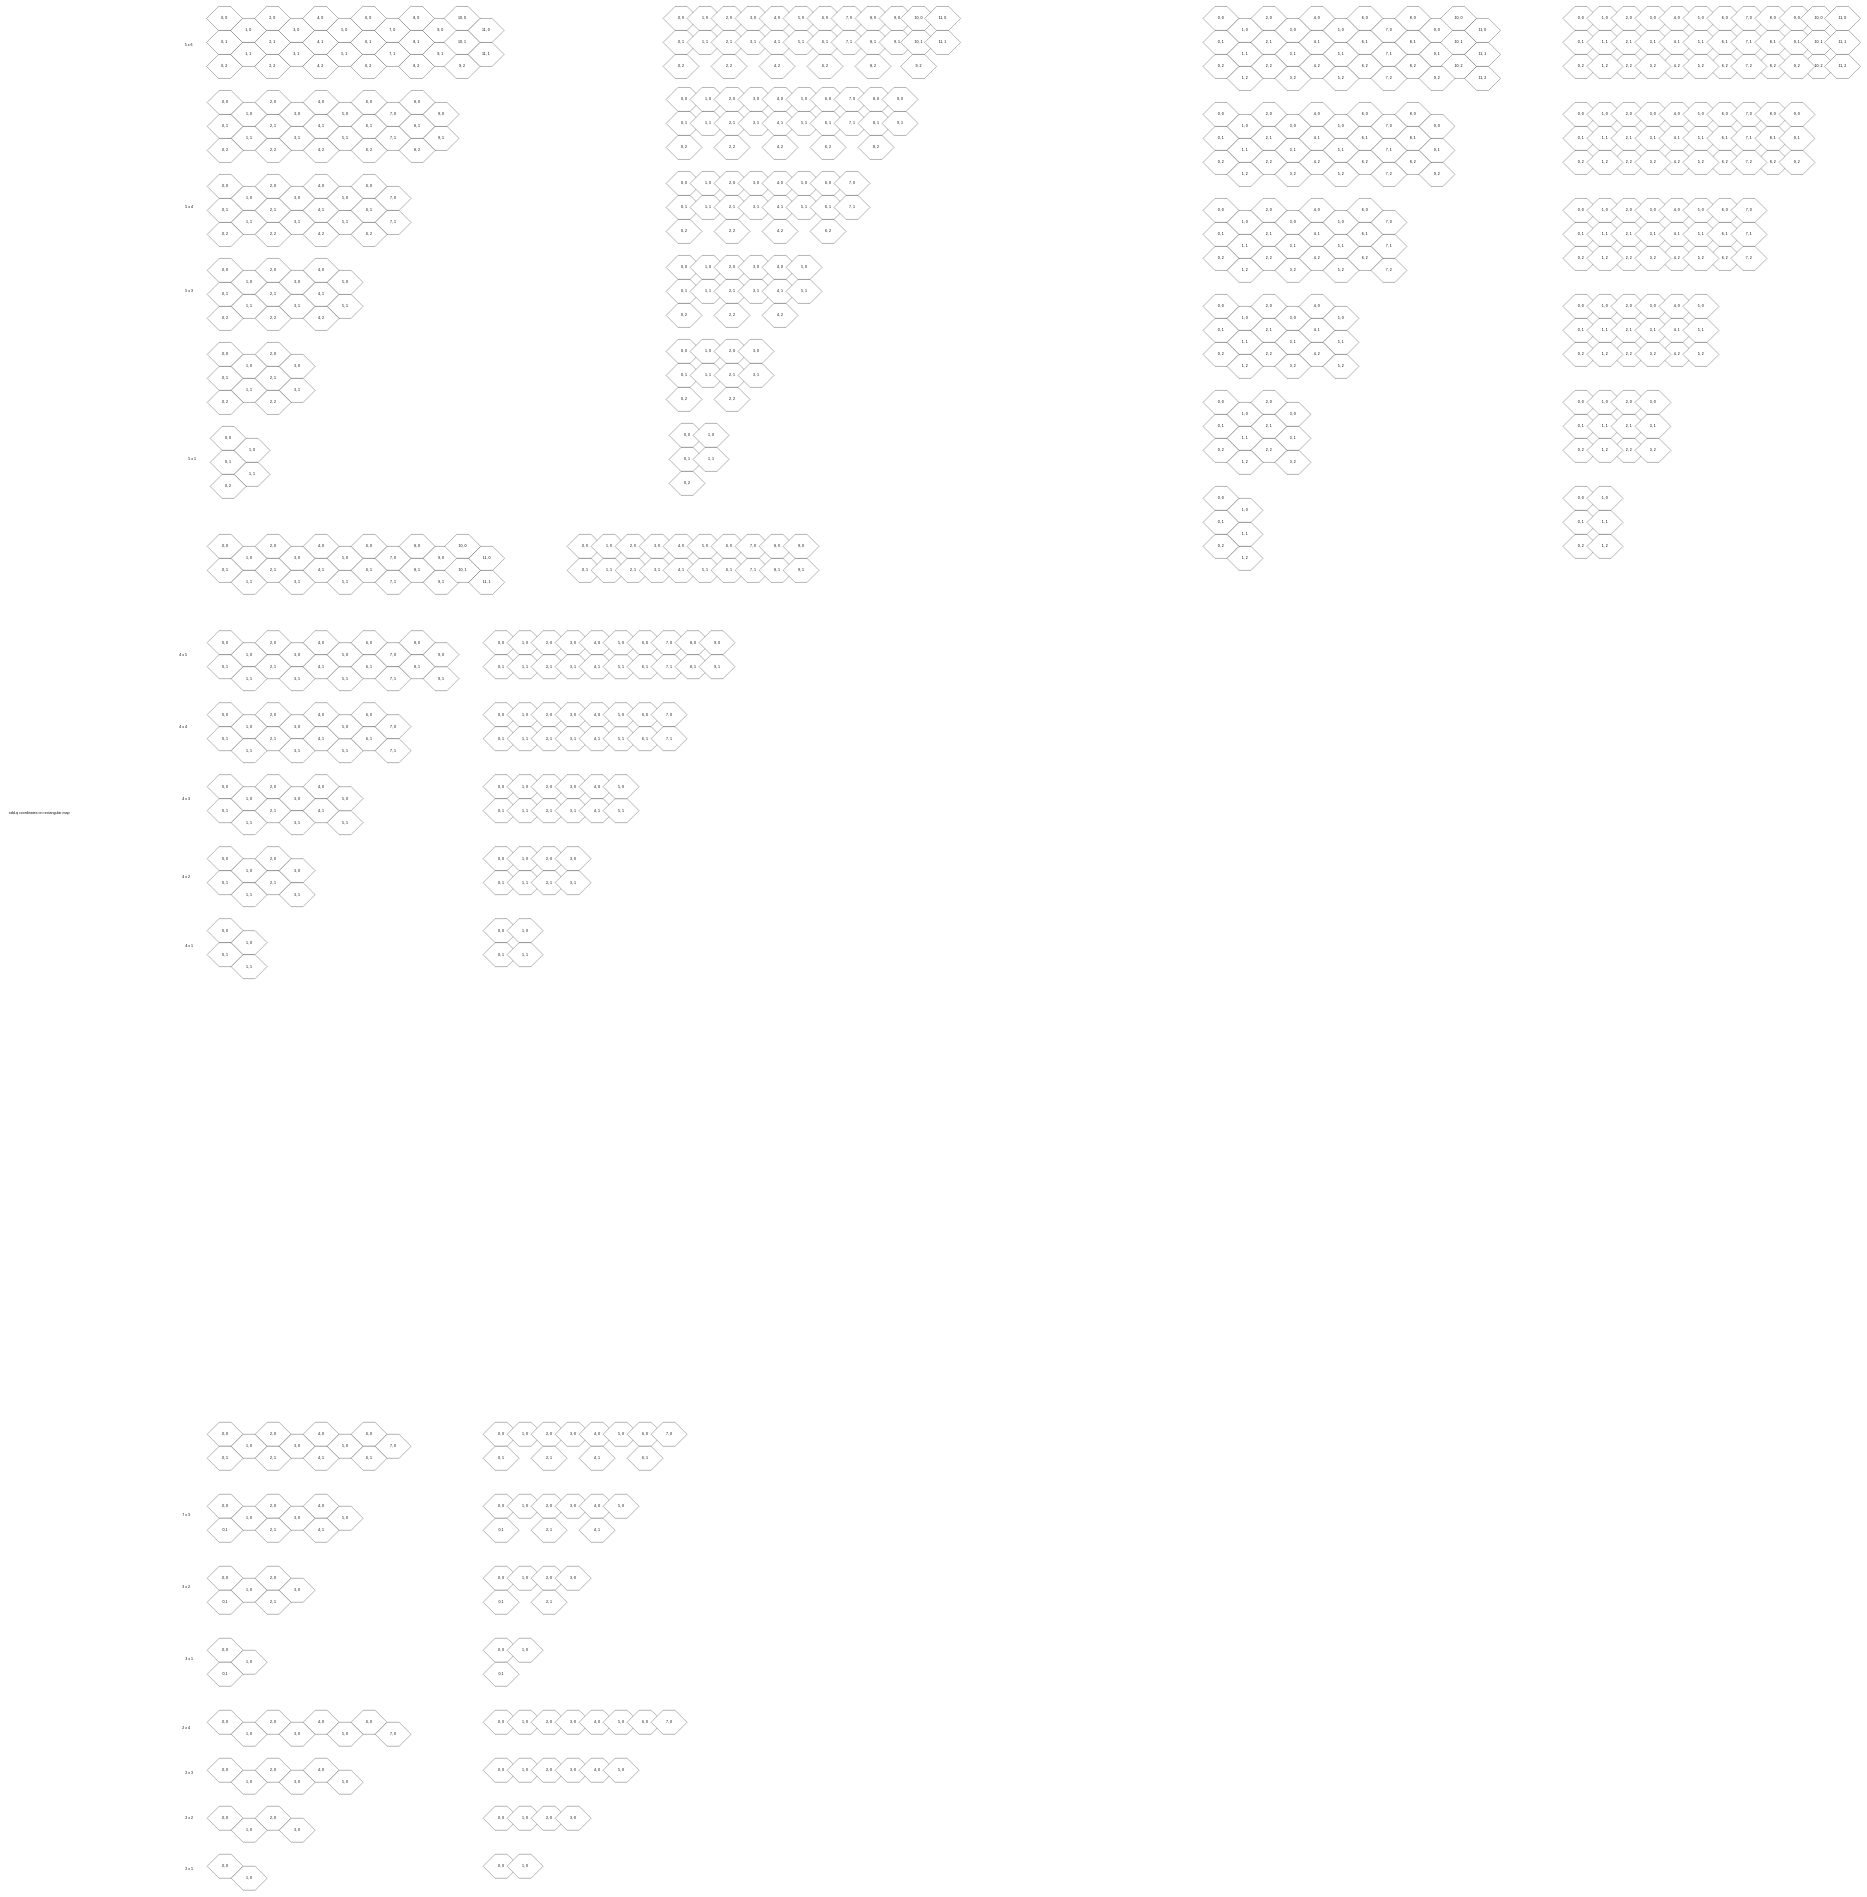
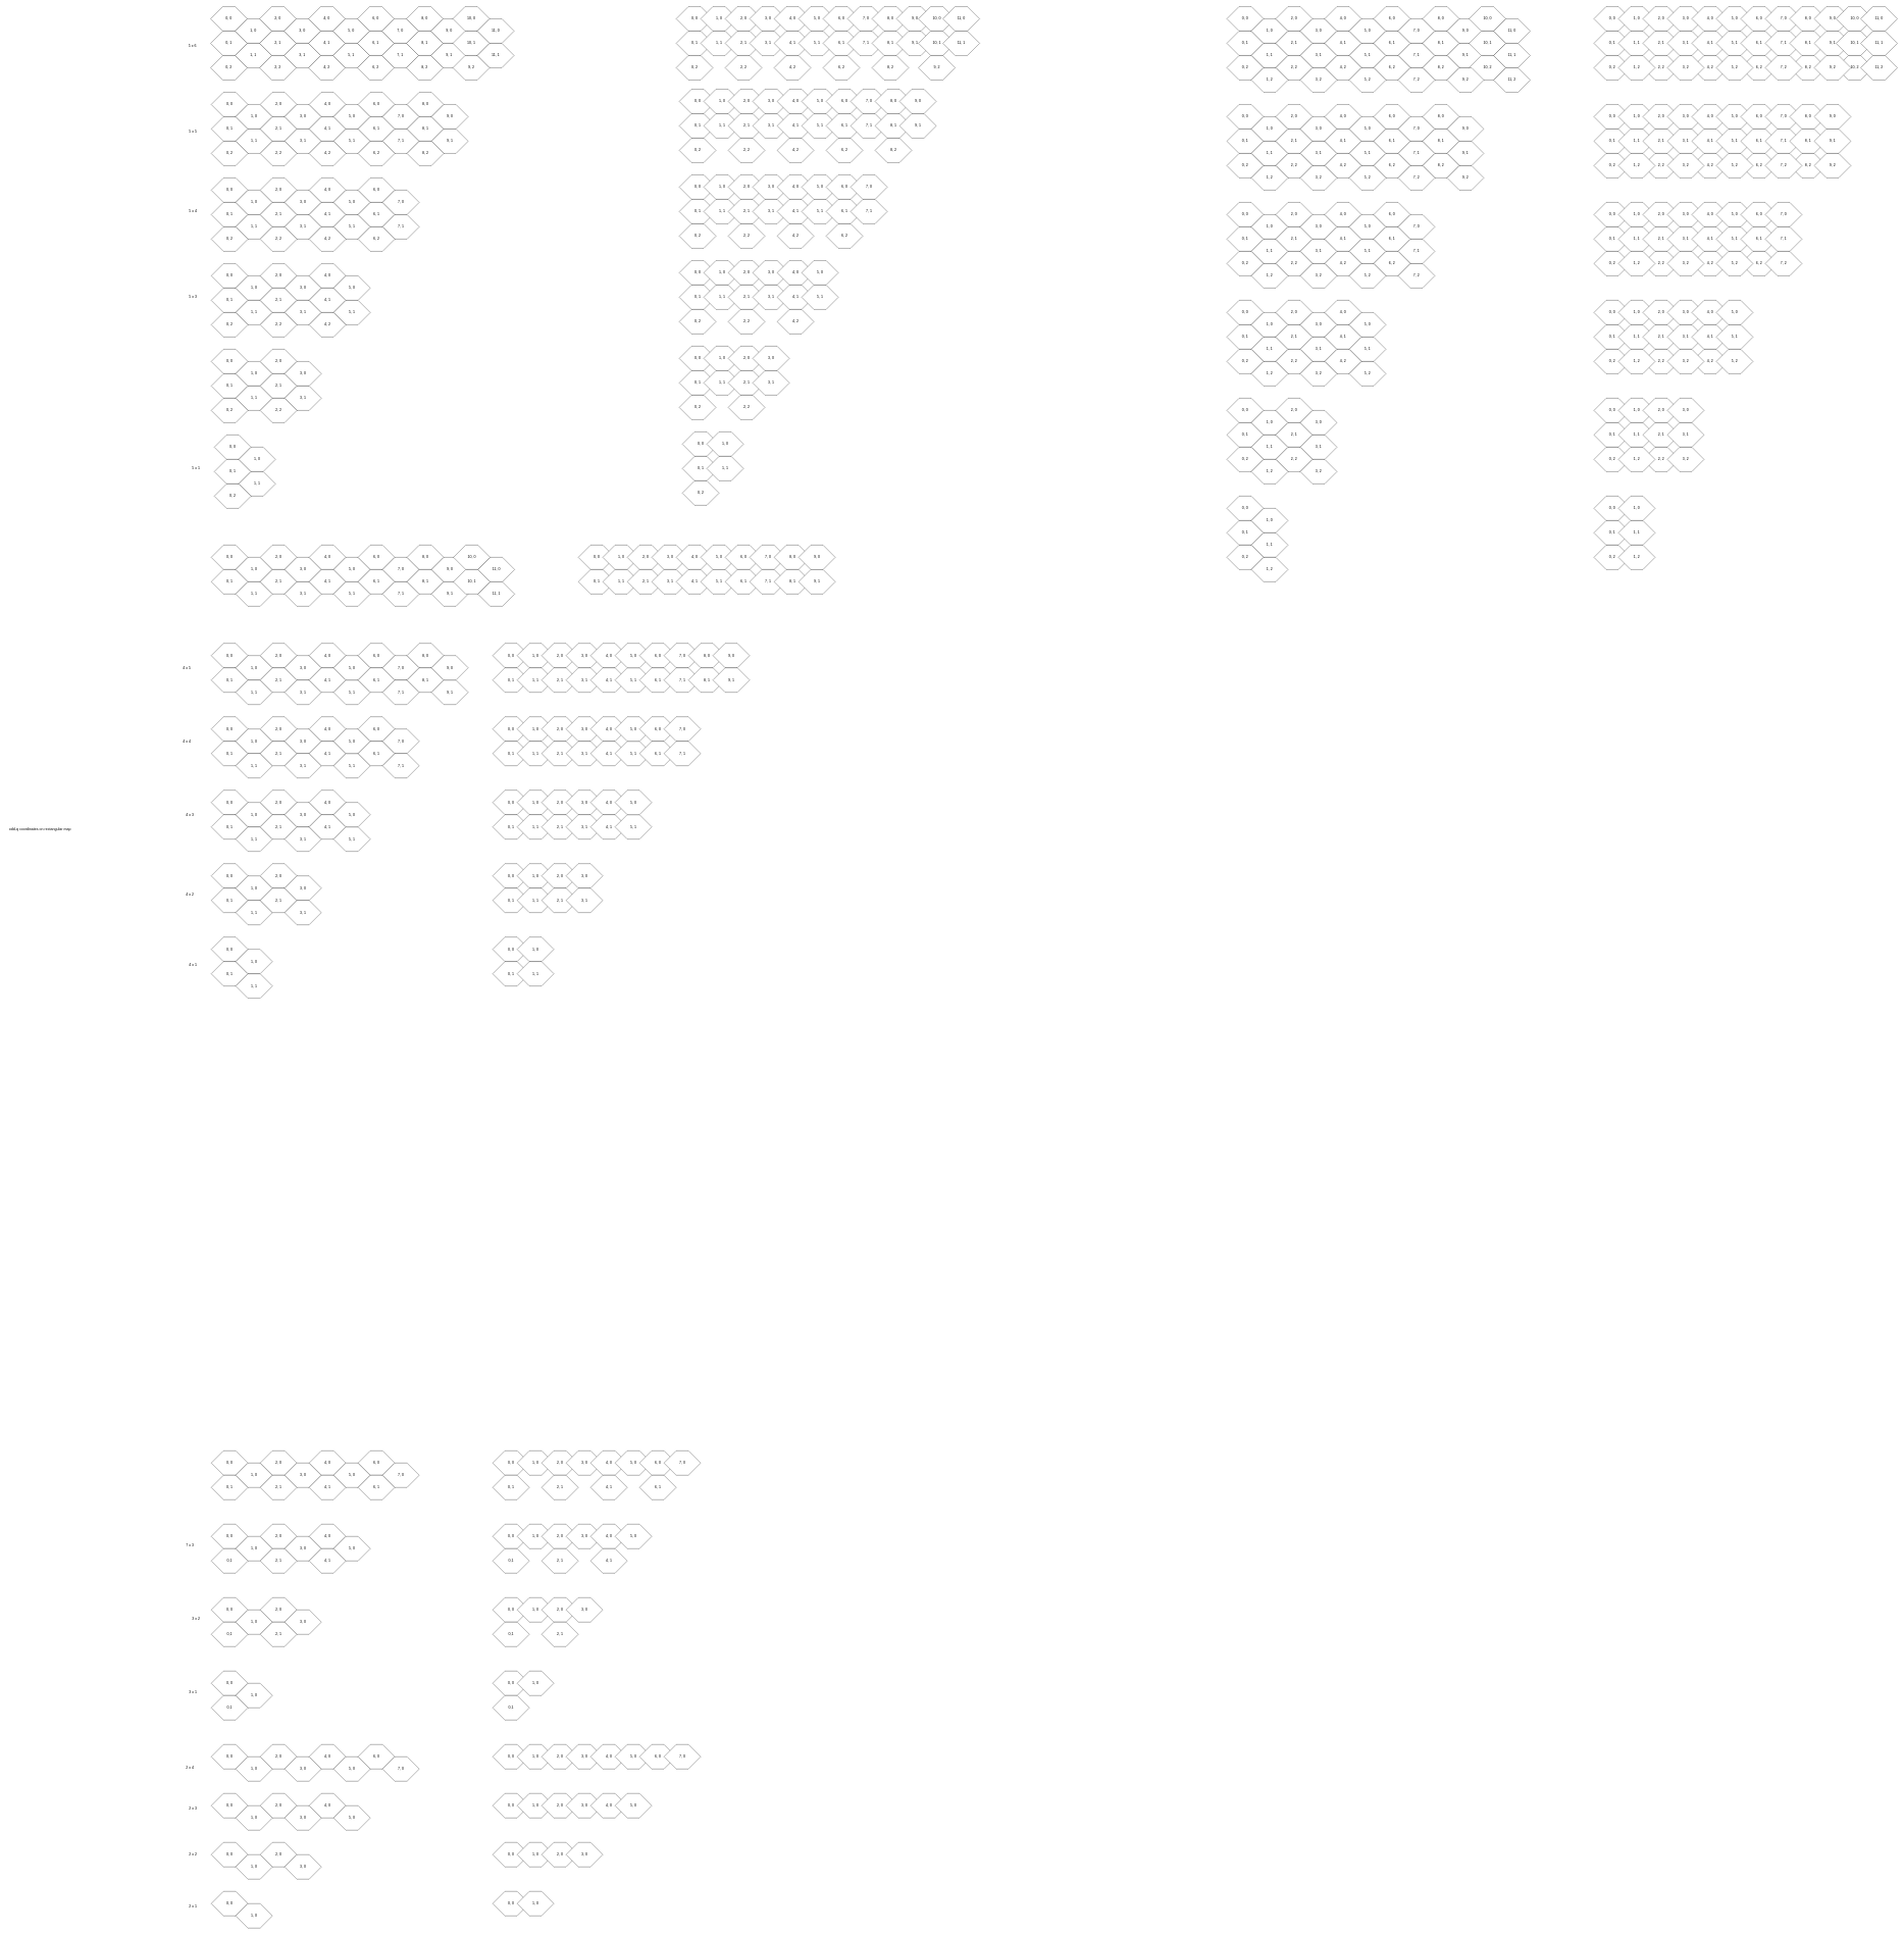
+ <mxCell id="244" value="5 x 5" style="text;html=1;align=center;verticalAlign=middle;resizable=0;points=[];autosize=1;" vertex="1" parent="1"><mxGeometry x="610" y="420" width="40" height="20" as="geometry" /></mxCell>
- <mxCell id="98" value="3 x 2" style="text;html=1;align=center;verticalAlign=middle;resizable=0;points=[];autosize=1;" parent="1" vertex="1"><mxGeometry x="600" y="5280" width="40" height="20" as="geometry" /></mxCell>
+ <mxCell id="98" value="3 x 2" style="text;html=1;align=center;verticalAlign=middle;resizable=0;points=[];autosize=1;" parent="1" vertex="1"><mxGeometry x="620" y="5280" width="40" height="20" as="geometry" /></mxCell>
- <mxCell id="100" value="2 x 4" style="text;html=1;align=center;verticalAlign=middle;resizable=0;points=[];autosize=1;" parent="1" vertex="1"><mxGeometry x="600" y="5750" width="40" height="20" as="geometry" /></mxCell>
+ <mxCell id="100" value="2 x 4" style="text;html=1;align=center;verticalAlign=middle;resizable=0;points=[];autosize=1;" parent="1" vertex="1"><mxGeometry x="600" y="5765" width="40" height="20" as="geometry" /></mxCell>
